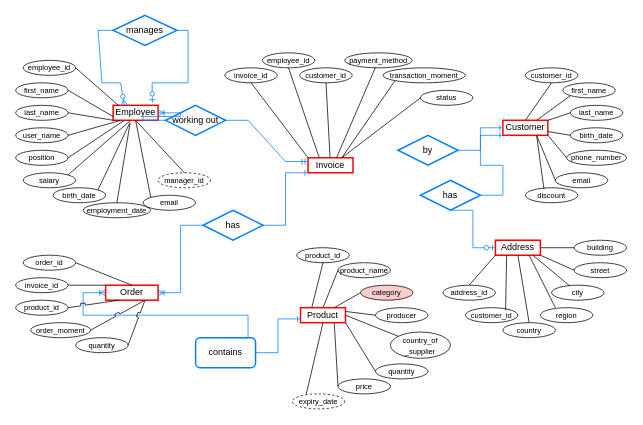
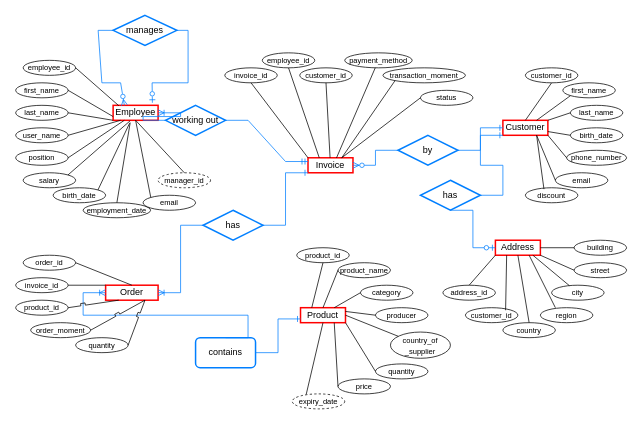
+ <mxCell id="15" value="" style="edgeStyle=entityRelationEdgeStyle;fontSize=12;html=1;endArrow=ERzeroToMany;endFill=1;rounded=0;strokeColor=#007FFF;jumpStyle=sharp;exitX=0;exitY=0.5;exitDx=0;exitDy=0;entryX=1;entryY=0.5;entryDx=0;entryDy=0;" edge="1" parent="1" source="13" target="2"><mxGeometry width="100" height="100" relative="1" as="geometry"><mxPoint x="310" y="310" as="sourcePoint" /><mxPoint x="480" y="130" as="targetPoint" /></mxGeometry></mxCell>
- <mxCell id="98" value="&lt;font style=&quot;font-size: 10px;&quot;&gt;category&lt;/font&gt;" style="ellipse;whiteSpace=wrap;html=1;strokeColor=#000000;strokeWidth=1;fillColor=#f8cecc;" vertex="1" parent="1"><mxGeometry x="480" y="380" width="70" height="20" as="geometry" /></mxCell>
+ <mxCell id="98" value="&lt;font style=&quot;font-size: 10px;&quot;&gt;category&lt;/font&gt;" style="ellipse;whiteSpace=wrap;html=1;strokeColor=#000000;strokeWidth=1;" vertex="1" parent="1"><mxGeometry x="480" y="380" width="70" height="20" as="geometry" /></mxCell>
